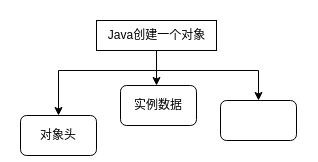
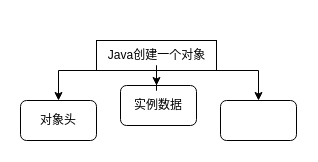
- <mxCell id="5" value="Java创建一个对象" style="text;html=1;align=center;verticalAlign=middle;resizable=0;points=[];autosize=1;strokeColor=default;fillColor=none;" vertex="1" parent="1"><mxGeometry x="96" y="20" width="120" height="30" as="geometry" /></mxCell>
+ <mxCell id="5" value="Java创建一个对象" style="text;html=1;align=center;verticalAlign=middle;resizable=0;points=[];autosize=1;strokeColor=default;fillColor=none;" vertex="1" parent="1"><mxGeometry x="96" y="40" width="120" height="30" as="geometry" /></mxCell>
- <mxCell id="2" value="对象头" style="rounded=1;whiteSpace=wrap;html=1;" vertex="1" parent="1"><mxGeometry x="20" y="115" width="76" height="40" as="geometry" /></mxCell>
+ <mxCell id="2" value="对象头" style="rounded=1;whiteSpace=wrap;html=1;" vertex="1" parent="1"><mxGeometry x="20" y="100" width="76" height="40" as="geometry" /></mxCell>
